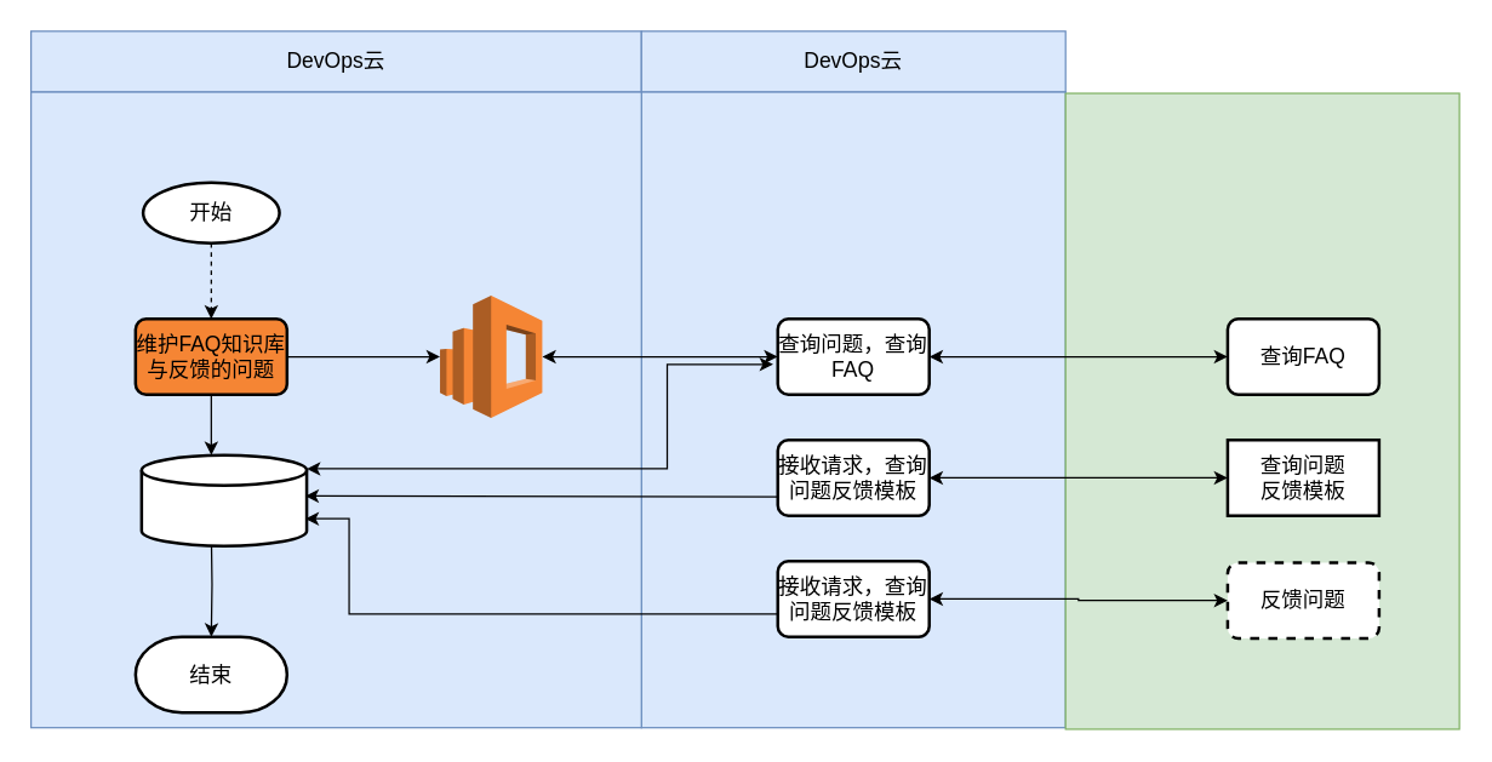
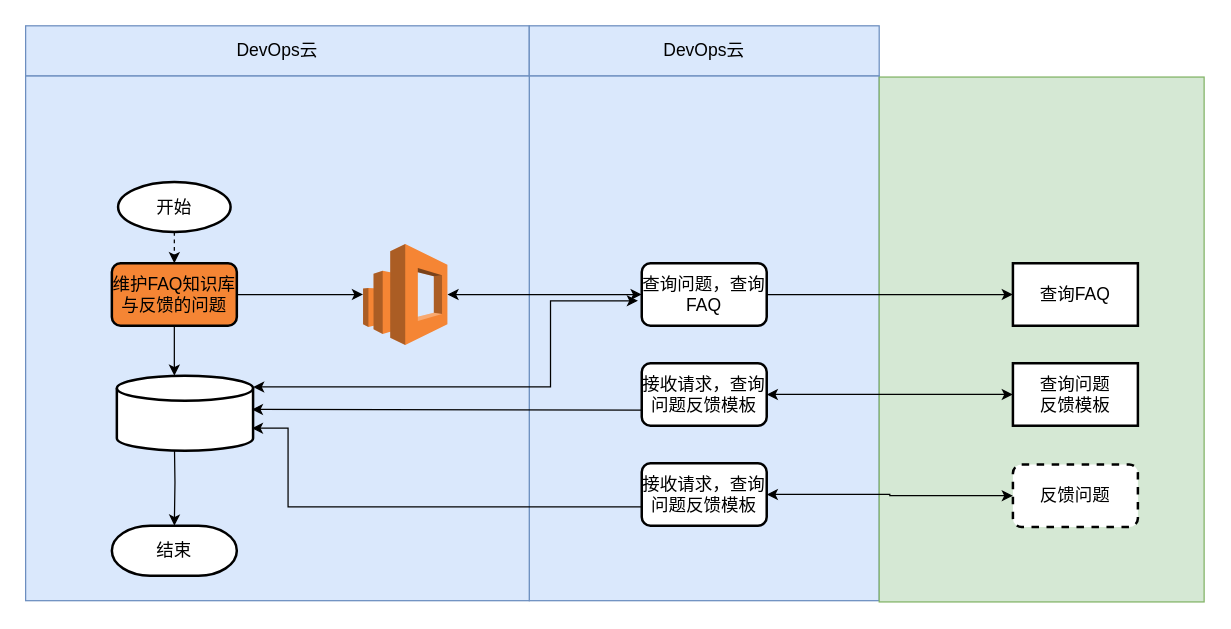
- <mxCell id="7" value="开始" style="strokeWidth=2;html=1;shape=mxgraph.flowchart.start_1;whiteSpace=wrap;fontSize=14;" vertex="1" parent="1"><mxGeometry x="94" y="120" width="90" height="40" as="geometry" /></mxCell>
+ <mxCell id="7" value="开始" style="strokeWidth=2;html=1;shape=mxgraph.flowchart.start_1;whiteSpace=wrap;fontSize=14;" vertex="1" parent="1"><mxGeometry x="94" y="145" width="90" height="40" as="geometry" /></mxCell>
- <mxCell id="11" style="edgeStyle=orthogonalEdgeStyle;rounded=0;orthogonalLoop=1;jettySize=auto;html=1;exitX=0;exitY=0.5;exitDx=0;exitDy=0;entryX=1;entryY=0.5;entryDx=0;entryDy=0;startArrow=classic;startFill=1;fontSize=14;" edge="1" parent="1" source="12" target="15"><mxGeometry relative="1" as="geometry" /></mxCell>
+ <mxCell id="11" style="edgeStyle=orthogonalEdgeStyle;rounded=0;orthogonalLoop=1;jettySize=auto;html=1;exitX=0;exitY=0.5;exitDx=0;exitDy=0;entryX=1;entryY=0.5;entryDx=0;entryDy=0;startArrow=classic;startFill=1;fontSize=14;endArrow=none;" edge="1" parent="1" source="12" target="15"><mxGeometry relative="1" as="geometry" /></mxCell>
- <mxCell id="12" value="查询FAQ" style="rounded=1;whiteSpace=wrap;html=1;absoluteArcSize=1;arcSize=14;strokeWidth=2;fontSize=14;" vertex="1" parent="1"><mxGeometry x="810" y="210" width="100" height="50" as="geometry" /></mxCell>
+ <mxCell id="12" value="查询FAQ" style="whiteSpace=wrap;html=1;absoluteArcSize=1;arcSize=14;strokeWidth=2;fontSize=14;rounded=0;" vertex="1" parent="1"><mxGeometry x="810" y="210" width="100" height="50" as="geometry" /></mxCell>
- <mxCell id="13" value="结束" style="strokeWidth=2;html=1;shape=mxgraph.flowchart.terminator;whiteSpace=wrap;fontSize=14;" vertex="1" parent="1"><mxGeometry x="89" y="420" width="100" height="50" as="geometry" /></mxCell>
+ <mxCell id="13" value="结束" style="strokeWidth=2;html=1;shape=mxgraph.flowchart.terminator;whiteSpace=wrap;fontSize=14;" vertex="1" parent="1"><mxGeometry x="89" y="420" width="100" height="40" as="geometry" /></mxCell>
